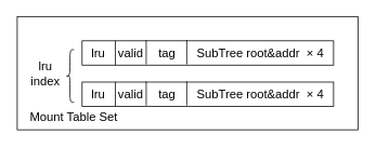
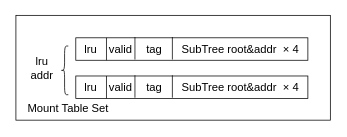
- <mxCell id="19" value="&lt;font style=&quot;font-size: 15px&quot;&gt;lru &lt;br&gt;index&lt;/font&gt;" style="text;html=1;strokeColor=none;fillColor=none;align=center;verticalAlign=middle;whiteSpace=wrap;rounded=0;" vertex="1" parent="1"><mxGeometry x="20" y="70" width="70" height="40" as="geometry" /></mxCell>
+ <mxCell id="19" value="&lt;font style=&quot;font-size: 15px&quot;&gt;lru &lt;br&gt;addr&lt;/font&gt;" style="text;html=1;strokeColor=none;fillColor=none;align=center;verticalAlign=middle;whiteSpace=wrap;rounded=0;" vertex="1" parent="1"><mxGeometry x="20" y="70" width="70" height="40" as="geometry" /></mxCell>
